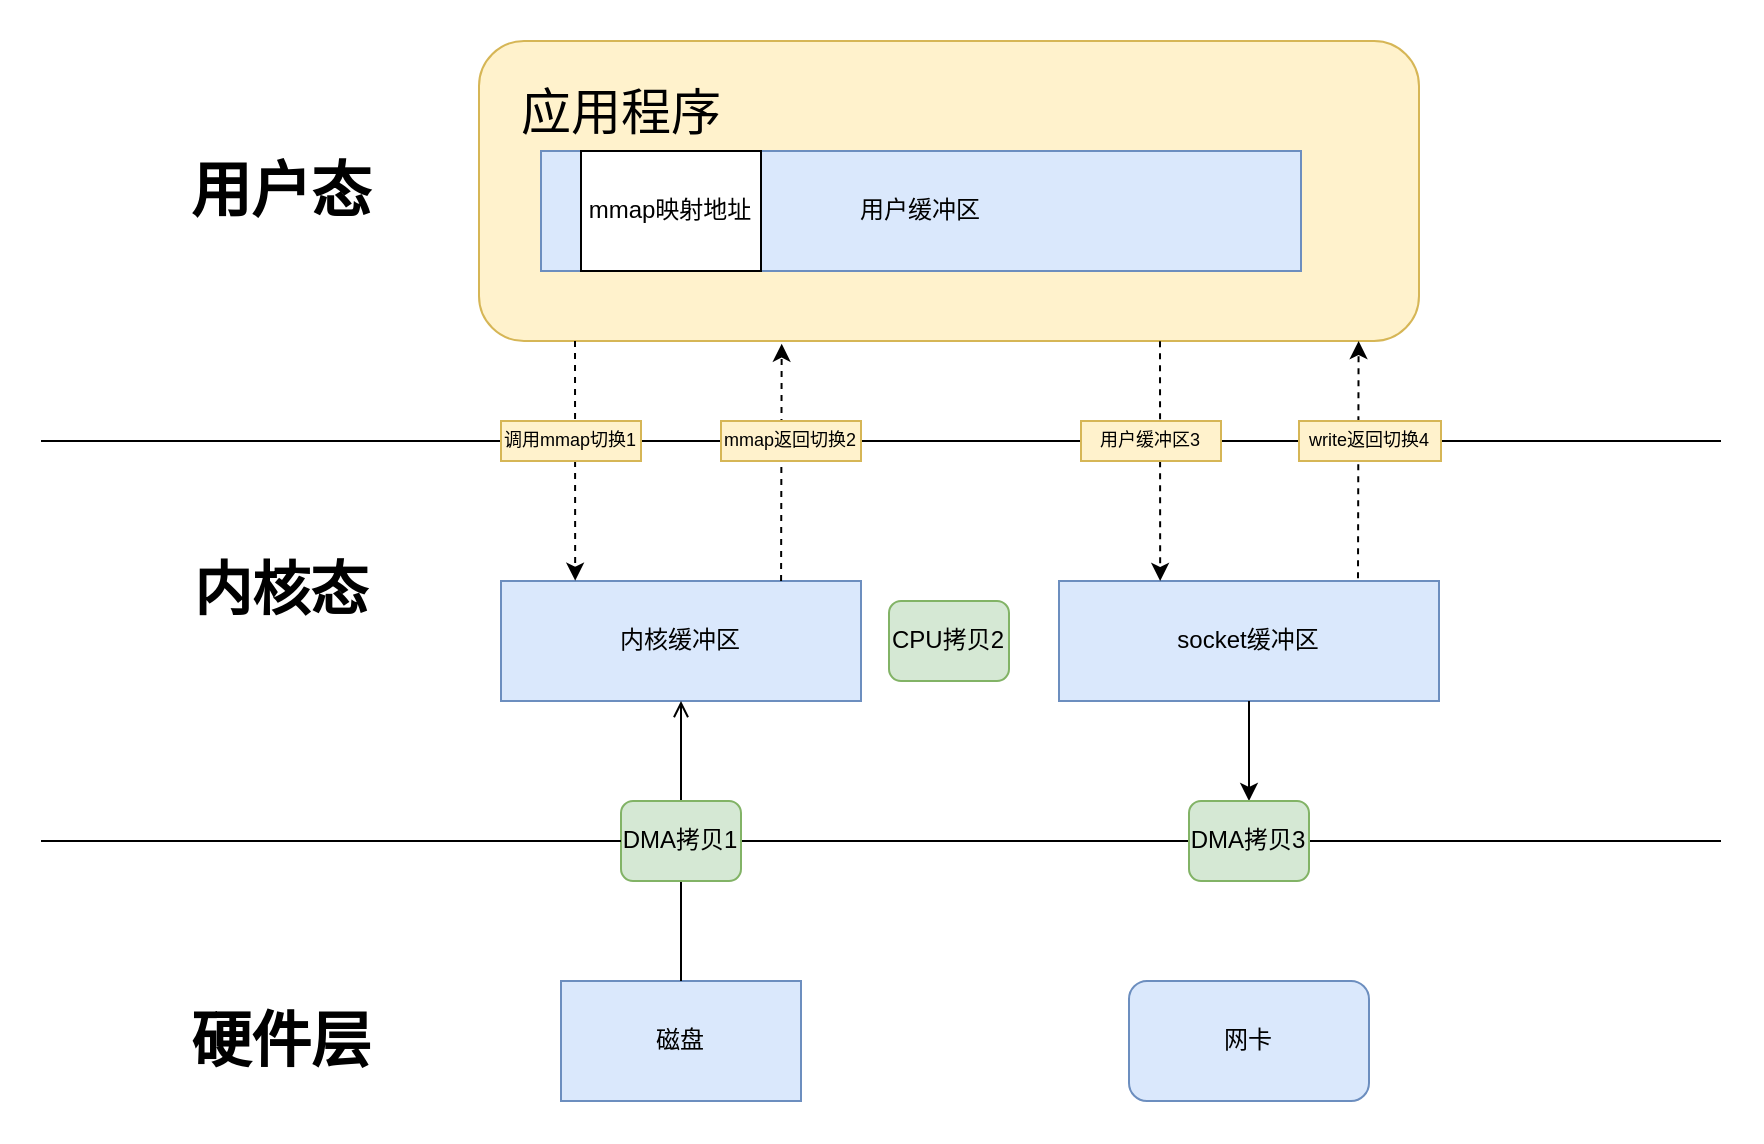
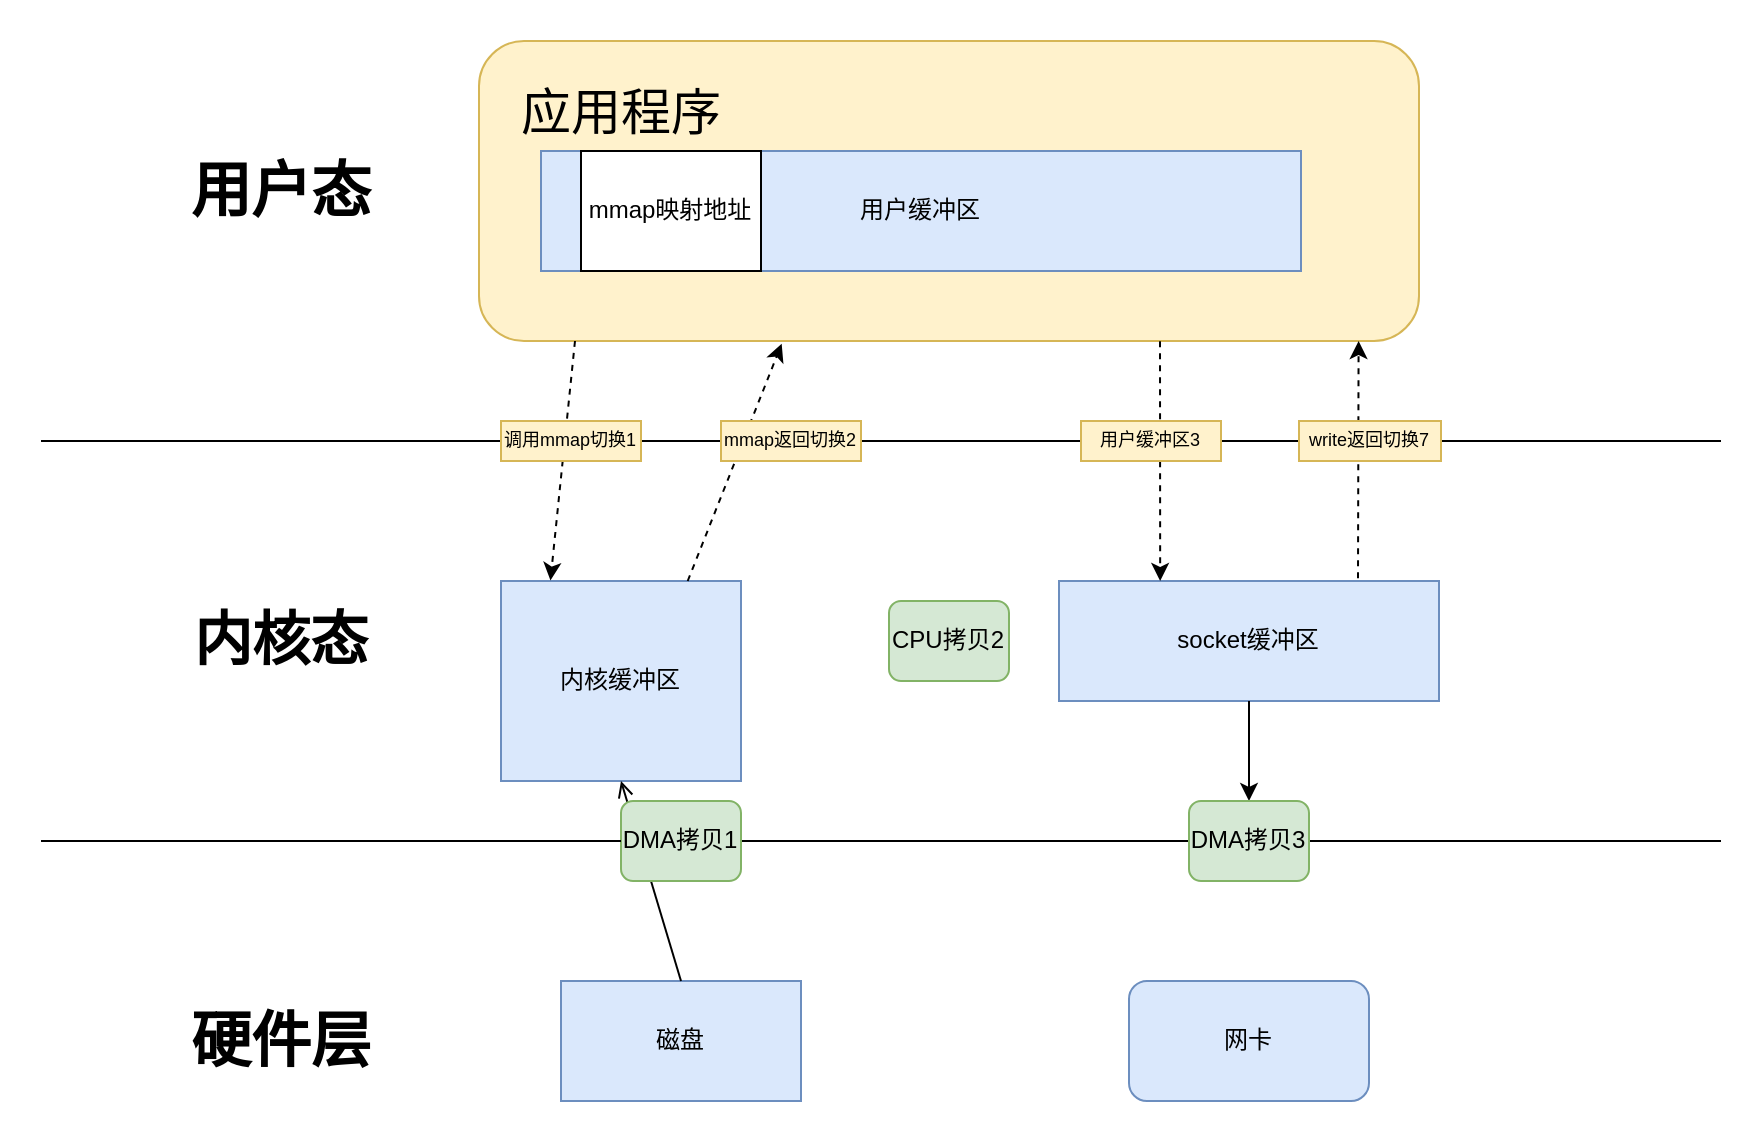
- <mxCell id="29" value="write返回切换4" style="rounded=0;whiteSpace=wrap;html=1;fontSize=9;fillColor=#fff2cc;strokeColor=#d6b656;" parent="1" vertex="1"><mxGeometry x="649" y="210" width="71" height="20" as="geometry" /></mxCell>
+ <mxCell id="29" value="write返回切换7" style="rounded=0;whiteSpace=wrap;html=1;fontSize=9;fillColor=#fff2cc;strokeColor=#d6b656;" parent="1" vertex="1"><mxGeometry x="649" y="210" width="71" height="20" as="geometry" /></mxCell>
- <mxCell id="16" value="内核态" style="text;html=1;align=center;verticalAlign=middle;resizable=0;points=[];autosize=1;strokeColor=none;fillColor=none;fontSize=29;fontStyle=1" parent="1" vertex="1"><mxGeometry x="85" y="270" width="110" height="50" as="geometry" /></mxCell>
+ <mxCell id="16" value="内核态" style="text;html=1;align=center;verticalAlign=middle;resizable=0;points=[];autosize=1;strokeColor=none;fillColor=none;fontSize=29;fontStyle=1" parent="1" vertex="1"><mxGeometry x="85" y="295" width="110" height="50" as="geometry" /></mxCell>
- <mxCell id="8" value="内核缓冲区" style="rounded=0;whiteSpace=wrap;html=1;fillColor=#dae8fc;strokeColor=#6c8ebf;" parent="1" vertex="1"><mxGeometry x="250" y="290" width="180" height="60" as="geometry" /></mxCell>
+ <mxCell id="8" value="内核缓冲区" style="rounded=0;whiteSpace=wrap;html=1;fillColor=#dae8fc;strokeColor=#6c8ebf;" parent="1" vertex="1"><mxGeometry x="250" y="290" width="120" height="100" as="geometry" /></mxCell>
